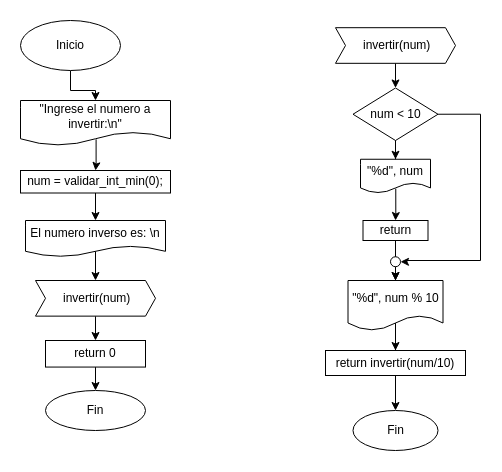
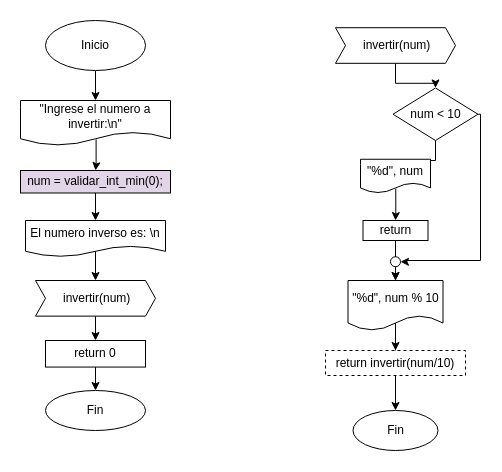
- <mxCell id="3" value="Inicio" style="ellipse;whiteSpace=wrap;html=1;" vertex="1" parent="1"><mxGeometry x="20" y="20" width="100" height="50" as="geometry" /></mxCell>
+ <mxCell id="3" value="Inicio" style="ellipse;whiteSpace=wrap;html=1;" vertex="1" parent="1"><mxGeometry x="45" y="20" width="100" height="50" as="geometry" /></mxCell>
- <mxCell id="19" value="num &amp;lt; 10" style="rhombus;whiteSpace=wrap;html=1;" vertex="1" parent="1"><mxGeometry x="352.5" y="87.49" width="85" height="52.51" as="geometry" /></mxCell>
+ <mxCell id="19" value="num &amp;lt; 10" style="rhombus;whiteSpace=wrap;html=1;" vertex="1" parent="1"><mxGeometry x="392.5" y="87.49" width="85" height="52.51" as="geometry" /></mxCell>
- <mxCell id="7" value="num = validar_int_min(0);" style="whiteSpace=wrap;html=1;" vertex="1" parent="1"><mxGeometry x="20" y="170" width="150" height="22.5" as="geometry" /></mxCell>
+ <mxCell id="7" value="num = validar_int_min(0);" style="whiteSpace=wrap;html=1;fillColor=#e1d5e7;" vertex="1" parent="1"><mxGeometry x="20" y="170" width="150" height="22.5" as="geometry" /></mxCell>
- <mxCell id="29" value="return invertir(num/10)" style="whiteSpace=wrap;html=1;" vertex="1" parent="1"><mxGeometry x="325" y="350" width="140" height="25" as="geometry" /></mxCell>
+ <mxCell id="29" value="return invertir(num/10)" style="whiteSpace=wrap;html=1;dashed=1;" vertex="1" parent="1"><mxGeometry x="325" y="350" width="140" height="25" as="geometry" /></mxCell>
